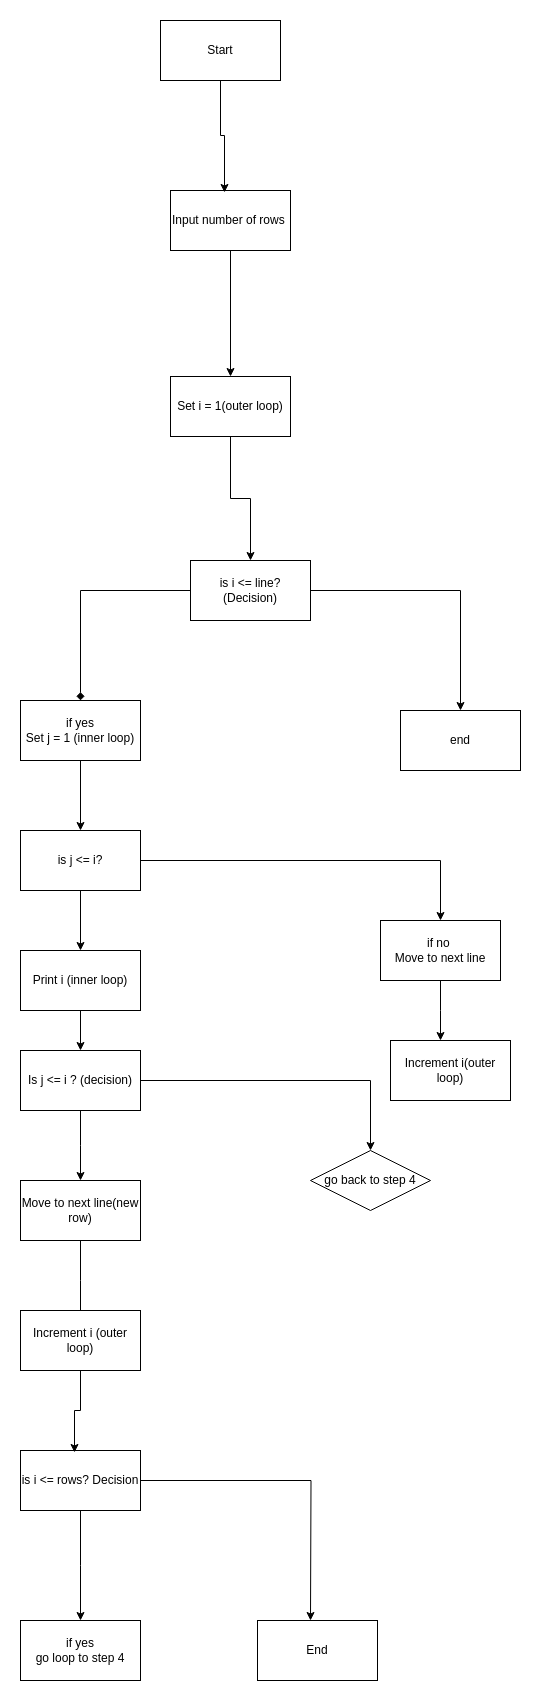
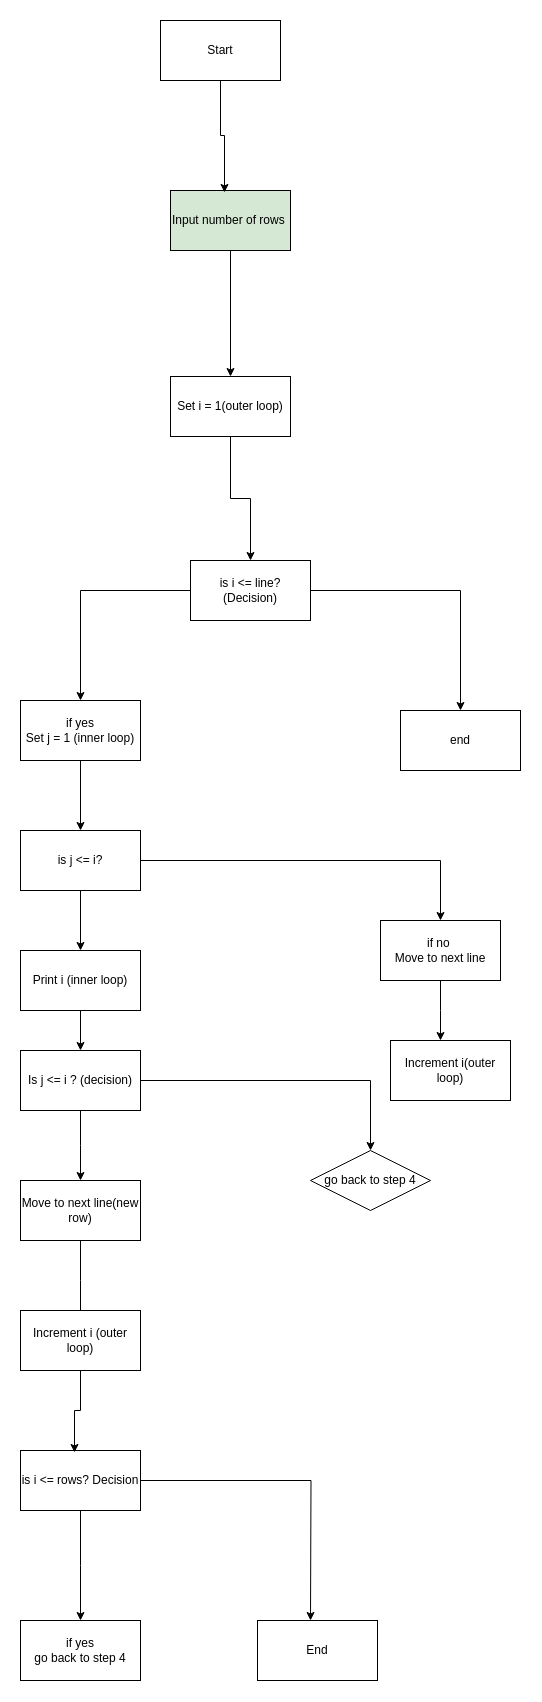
- <mxCell id="4" value="Input number of rows&amp;nbsp;" style="rounded=0;whiteSpace=wrap;html=1;" vertex="1" parent="1"><mxGeometry x="170" y="190" width="120" height="60" as="geometry" /></mxCell>
+ <mxCell id="4" value="Input number of rows&amp;nbsp;" style="rounded=0;whiteSpace=wrap;html=1;fillColor=#d5e8d4;" vertex="1" parent="1"><mxGeometry x="170" y="190" width="120" height="60" as="geometry" /></mxCell>
- <mxCell id="7" style="edgeStyle=orthogonalEdgeStyle;rounded=0;orthogonalLoop=1;jettySize=auto;html=1;entryX=0.5;entryY=0;entryDx=0;entryDy=0;endArrow=diamond;" edge="1" parent="1" source="9" target="11"><mxGeometry relative="1" as="geometry" /></mxCell>
+ <mxCell id="7" style="edgeStyle=orthogonalEdgeStyle;rounded=0;orthogonalLoop=1;jettySize=auto;html=1;entryX=0.5;entryY=0;entryDx=0;entryDy=0;" edge="1" parent="1" source="9" target="11"><mxGeometry relative="1" as="geometry" /></mxCell>
- <mxCell id="30" value="if yes&lt;div&gt;go loop to step 4&lt;/div&gt;" style="rounded=0;whiteSpace=wrap;html=1;" vertex="1" parent="1"><mxGeometry x="20" y="1620" width="120" height="60" as="geometry" /></mxCell>
+ <mxCell id="30" value="if yes&lt;div&gt;go back to step 4&lt;/div&gt;" style="rounded=0;whiteSpace=wrap;html=1;" vertex="1" parent="1"><mxGeometry x="20" y="1620" width="120" height="60" as="geometry" /></mxCell>
